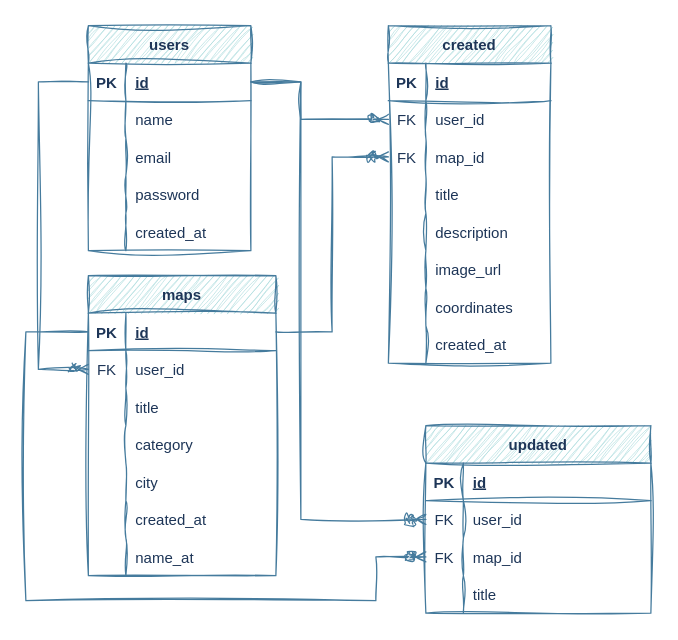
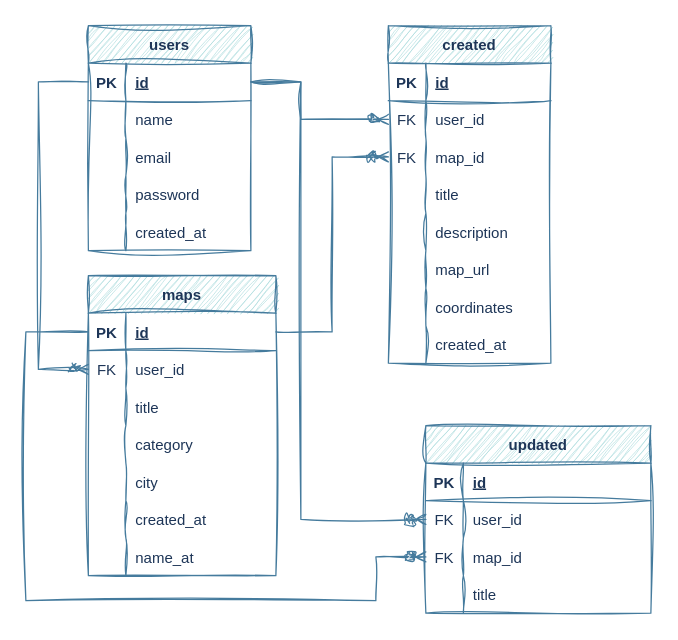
- <mxCell id="58" value="image_url" style="shape=partialRectangle;connectable=0;fillColor=none;top=0;left=0;bottom=0;right=0;align=left;spacingLeft=6;overflow=hidden;sketch=1;curveFitting=1;jiggle=2;labelBackgroundColor=none;strokeColor=#457B9D;fontColor=#1D3557;rounded=0;" parent="56" vertex="1"><mxGeometry x="30" width="100" height="30" as="geometry"><mxRectangle width="100" height="30" as="alternateBounds" /></mxGeometry></mxCell>
+ <mxCell id="58" value="map_url" style="shape=partialRectangle;connectable=0;fillColor=none;top=0;left=0;bottom=0;right=0;align=left;spacingLeft=6;overflow=hidden;sketch=1;curveFitting=1;jiggle=2;labelBackgroundColor=none;strokeColor=#457B9D;fontColor=#1D3557;rounded=0;" parent="56" vertex="1"><mxGeometry x="30" width="100" height="30" as="geometry"><mxRectangle width="100" height="30" as="alternateBounds" /></mxGeometry></mxCell>
